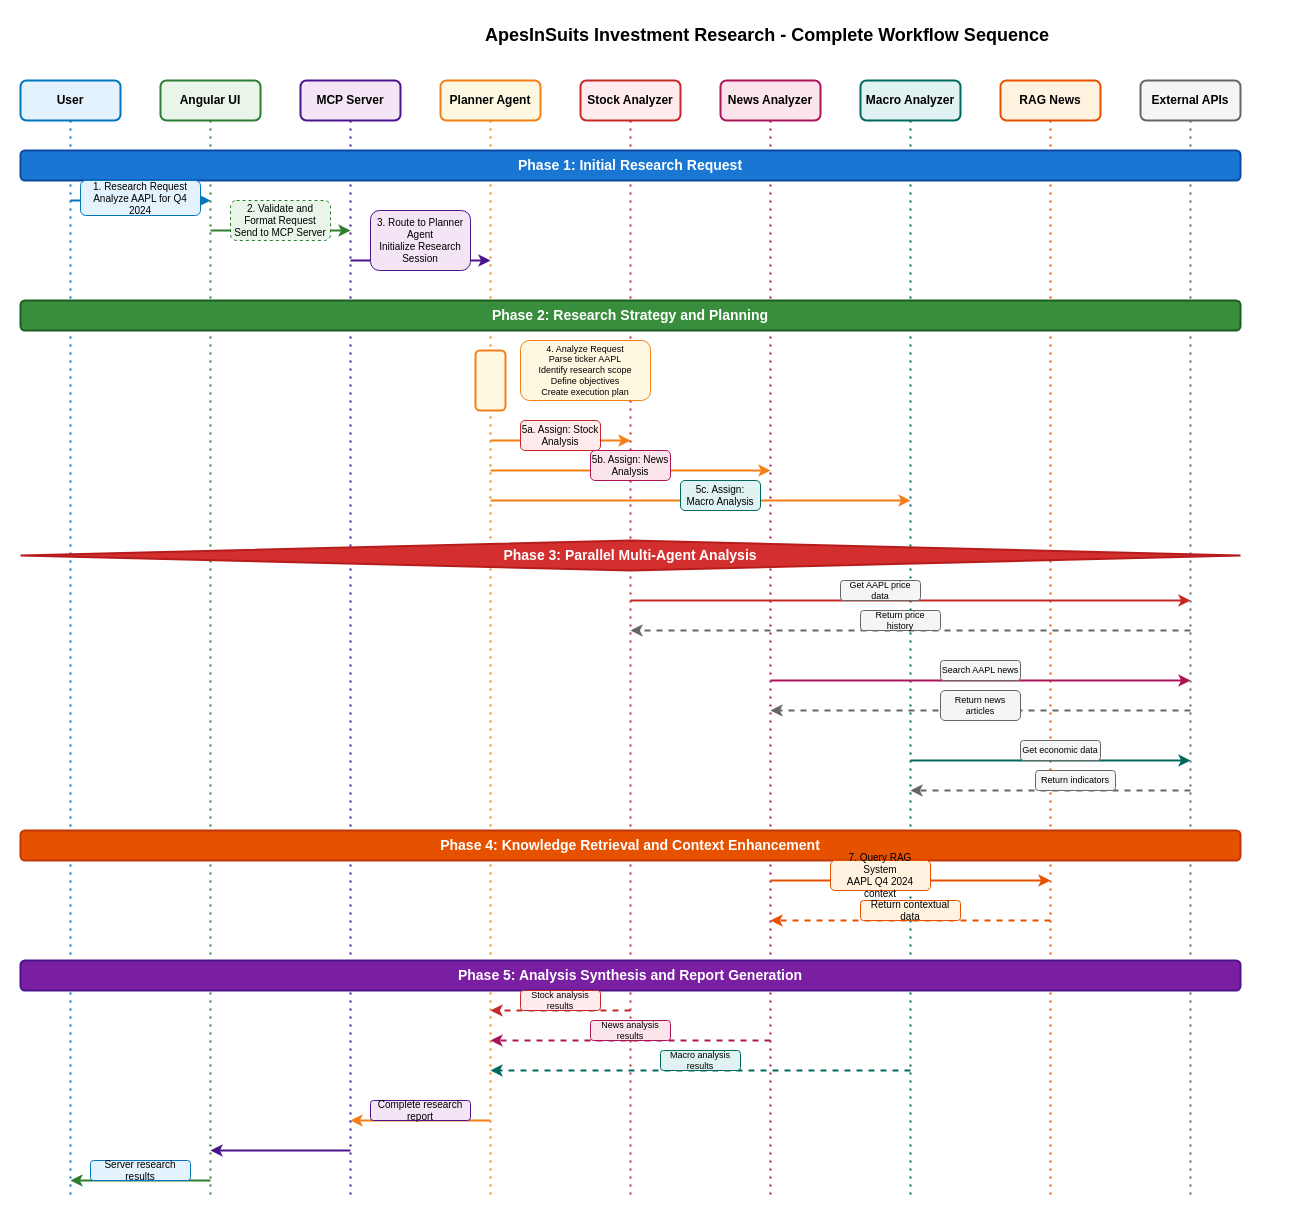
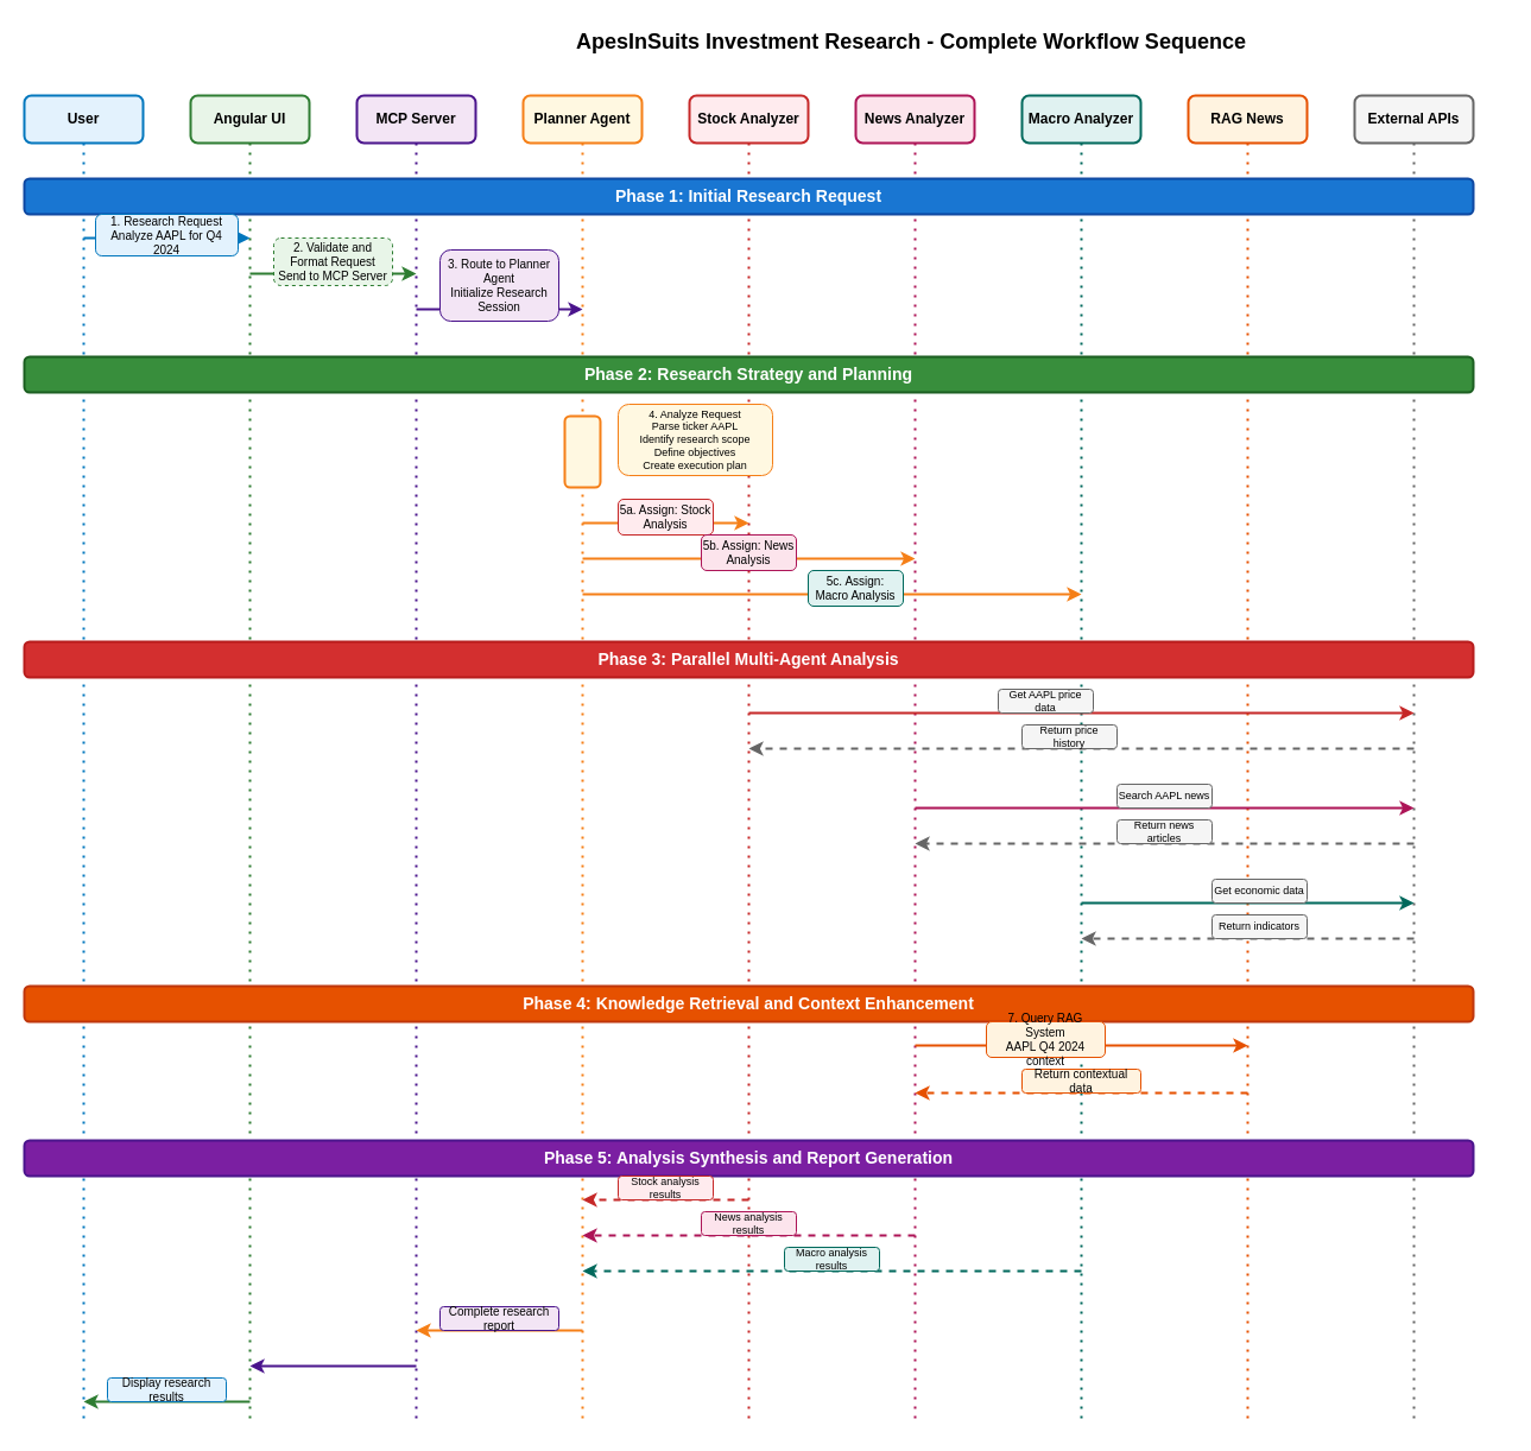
- <mxCell id="37" value="Phase 3: Parallel Multi-Agent Analysis" style="rhombus;whiteSpace=wrap;html=1;fillColor=#D32F2F;strokeColor=#B71C1C;strokeWidth=2;fontSize=14;fontStyle=1;fontColor=white;" parent="1" vertex="1"><mxGeometry x="20" y="540" width="1220" height="30" as="geometry" /></mxCell>
+ <mxCell id="37" value="Phase 3: Parallel Multi-Agent Analysis" style="rounded=1;whiteSpace=wrap;html=1;fillColor=#D32F2F;strokeColor=#B71C1C;strokeWidth=2;fontSize=14;fontStyle=1;fontColor=white;" parent="1" vertex="1"><mxGeometry x="20" y="540" width="1220" height="30" as="geometry" /></mxCell>
- <mxCell id="45" value="Return news articles" style="rounded=1;whiteSpace=wrap;html=1;fillColor=#F5F5F5;strokeColor=#666666;fontSize=9;" parent="1" vertex="1"><mxGeometry x="940" y="690" width="80" height="30" as="geometry" /></mxCell>
+ <mxCell id="45" value="Return news articles" style="rounded=1;whiteSpace=wrap;html=1;fillColor=#F5F5F5;strokeColor=#666666;fontSize=9;" parent="1" vertex="1"><mxGeometry x="940" y="690" width="80" height="20" as="geometry" /></mxCell>
- <mxCell id="49" value="Return indicators" style="rounded=1;whiteSpace=wrap;html=1;fillColor=#F5F5F5;strokeColor=#666666;fontSize=9;" parent="1" vertex="1"><mxGeometry x="1035" y="770" width="80" height="20" as="geometry" /></mxCell>
+ <mxCell id="49" value="Return indicators" style="rounded=1;whiteSpace=wrap;html=1;fillColor=#F5F5F5;strokeColor=#666666;fontSize=9;" parent="1" vertex="1"><mxGeometry x="1020" y="770" width="80" height="20" as="geometry" /></mxCell>
- <mxCell id="66" value="Server research results" style="rounded=1;whiteSpace=wrap;html=1;fillColor=#E3F2FD;strokeColor=#0277BD;fontSize=10;" parent="1" vertex="1"><mxGeometry x="90" y="1160" width="100" height="20" as="geometry" /></mxCell>
+ <mxCell id="66" value="Display research results" style="rounded=1;whiteSpace=wrap;html=1;fillColor=#E3F2FD;strokeColor=#0277BD;fontSize=10;" parent="1" vertex="1"><mxGeometry x="90" y="1160" width="100" height="20" as="geometry" /></mxCell>
